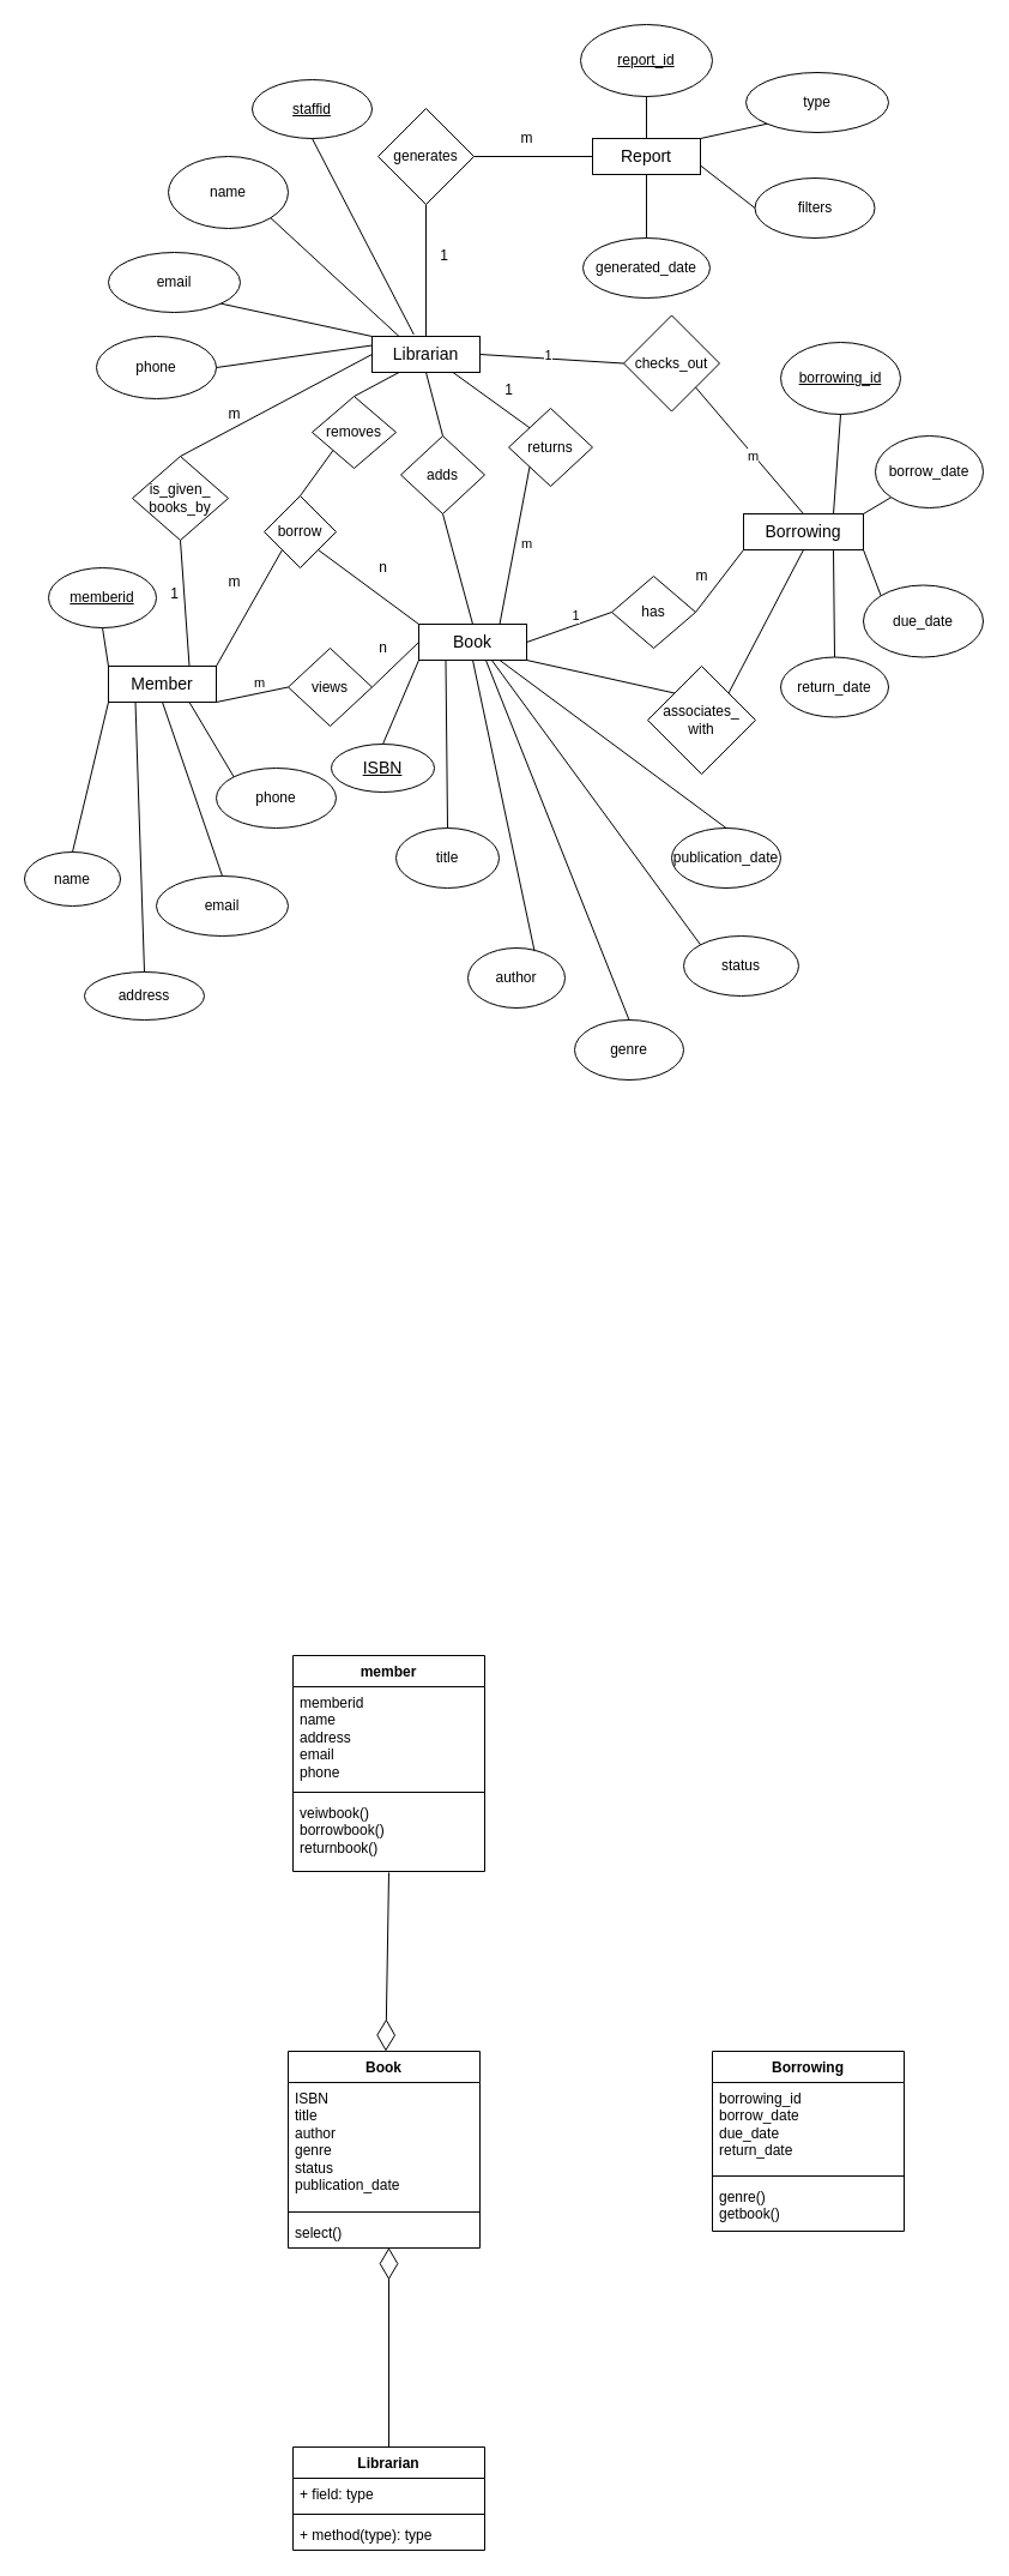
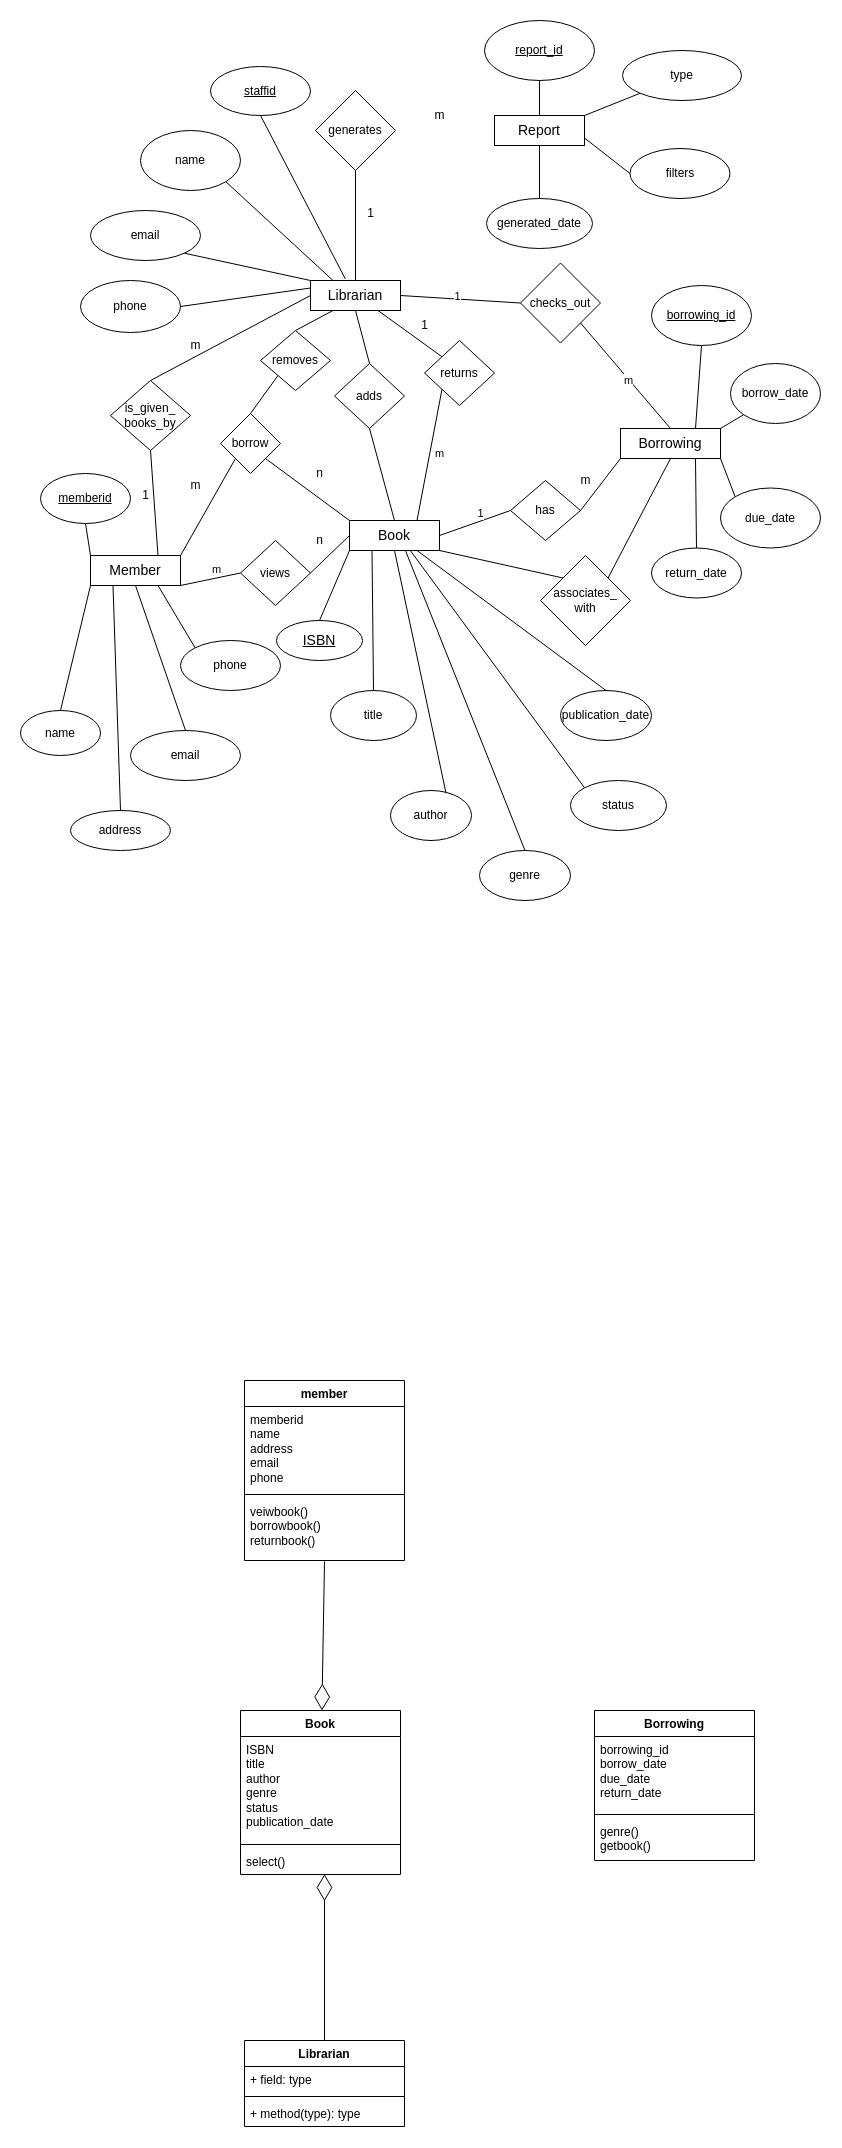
- <mxCell id="90" value="type" style="ellipse;whiteSpace=wrap;html=1;" vertex="1" parent="1"><mxGeometry x="622" y="60" width="119" height="50" as="geometry" /></mxCell>
+ <mxCell id="90" value="type" style="ellipse;whiteSpace=wrap;html=1;" vertex="1" parent="1"><mxGeometry x="622" y="50" width="119" height="50" as="geometry" /></mxCell>
- <mxCell id="40" value="" style="endArrow=none;html=1;rounded=0;exitX=1;exitY=0.5;exitDx=0;exitDy=0;entryX=0;entryY=0.5;entryDx=0;entryDy=0;" edge="1" parent="1" source="15" target="3"><mxGeometry width="50" height="50" relative="1" as="geometry"><mxPoint x="460" y="150" as="sourcePoint" /><mxPoint x="549" y="240" as="targetPoint" /></mxGeometry></mxCell>
